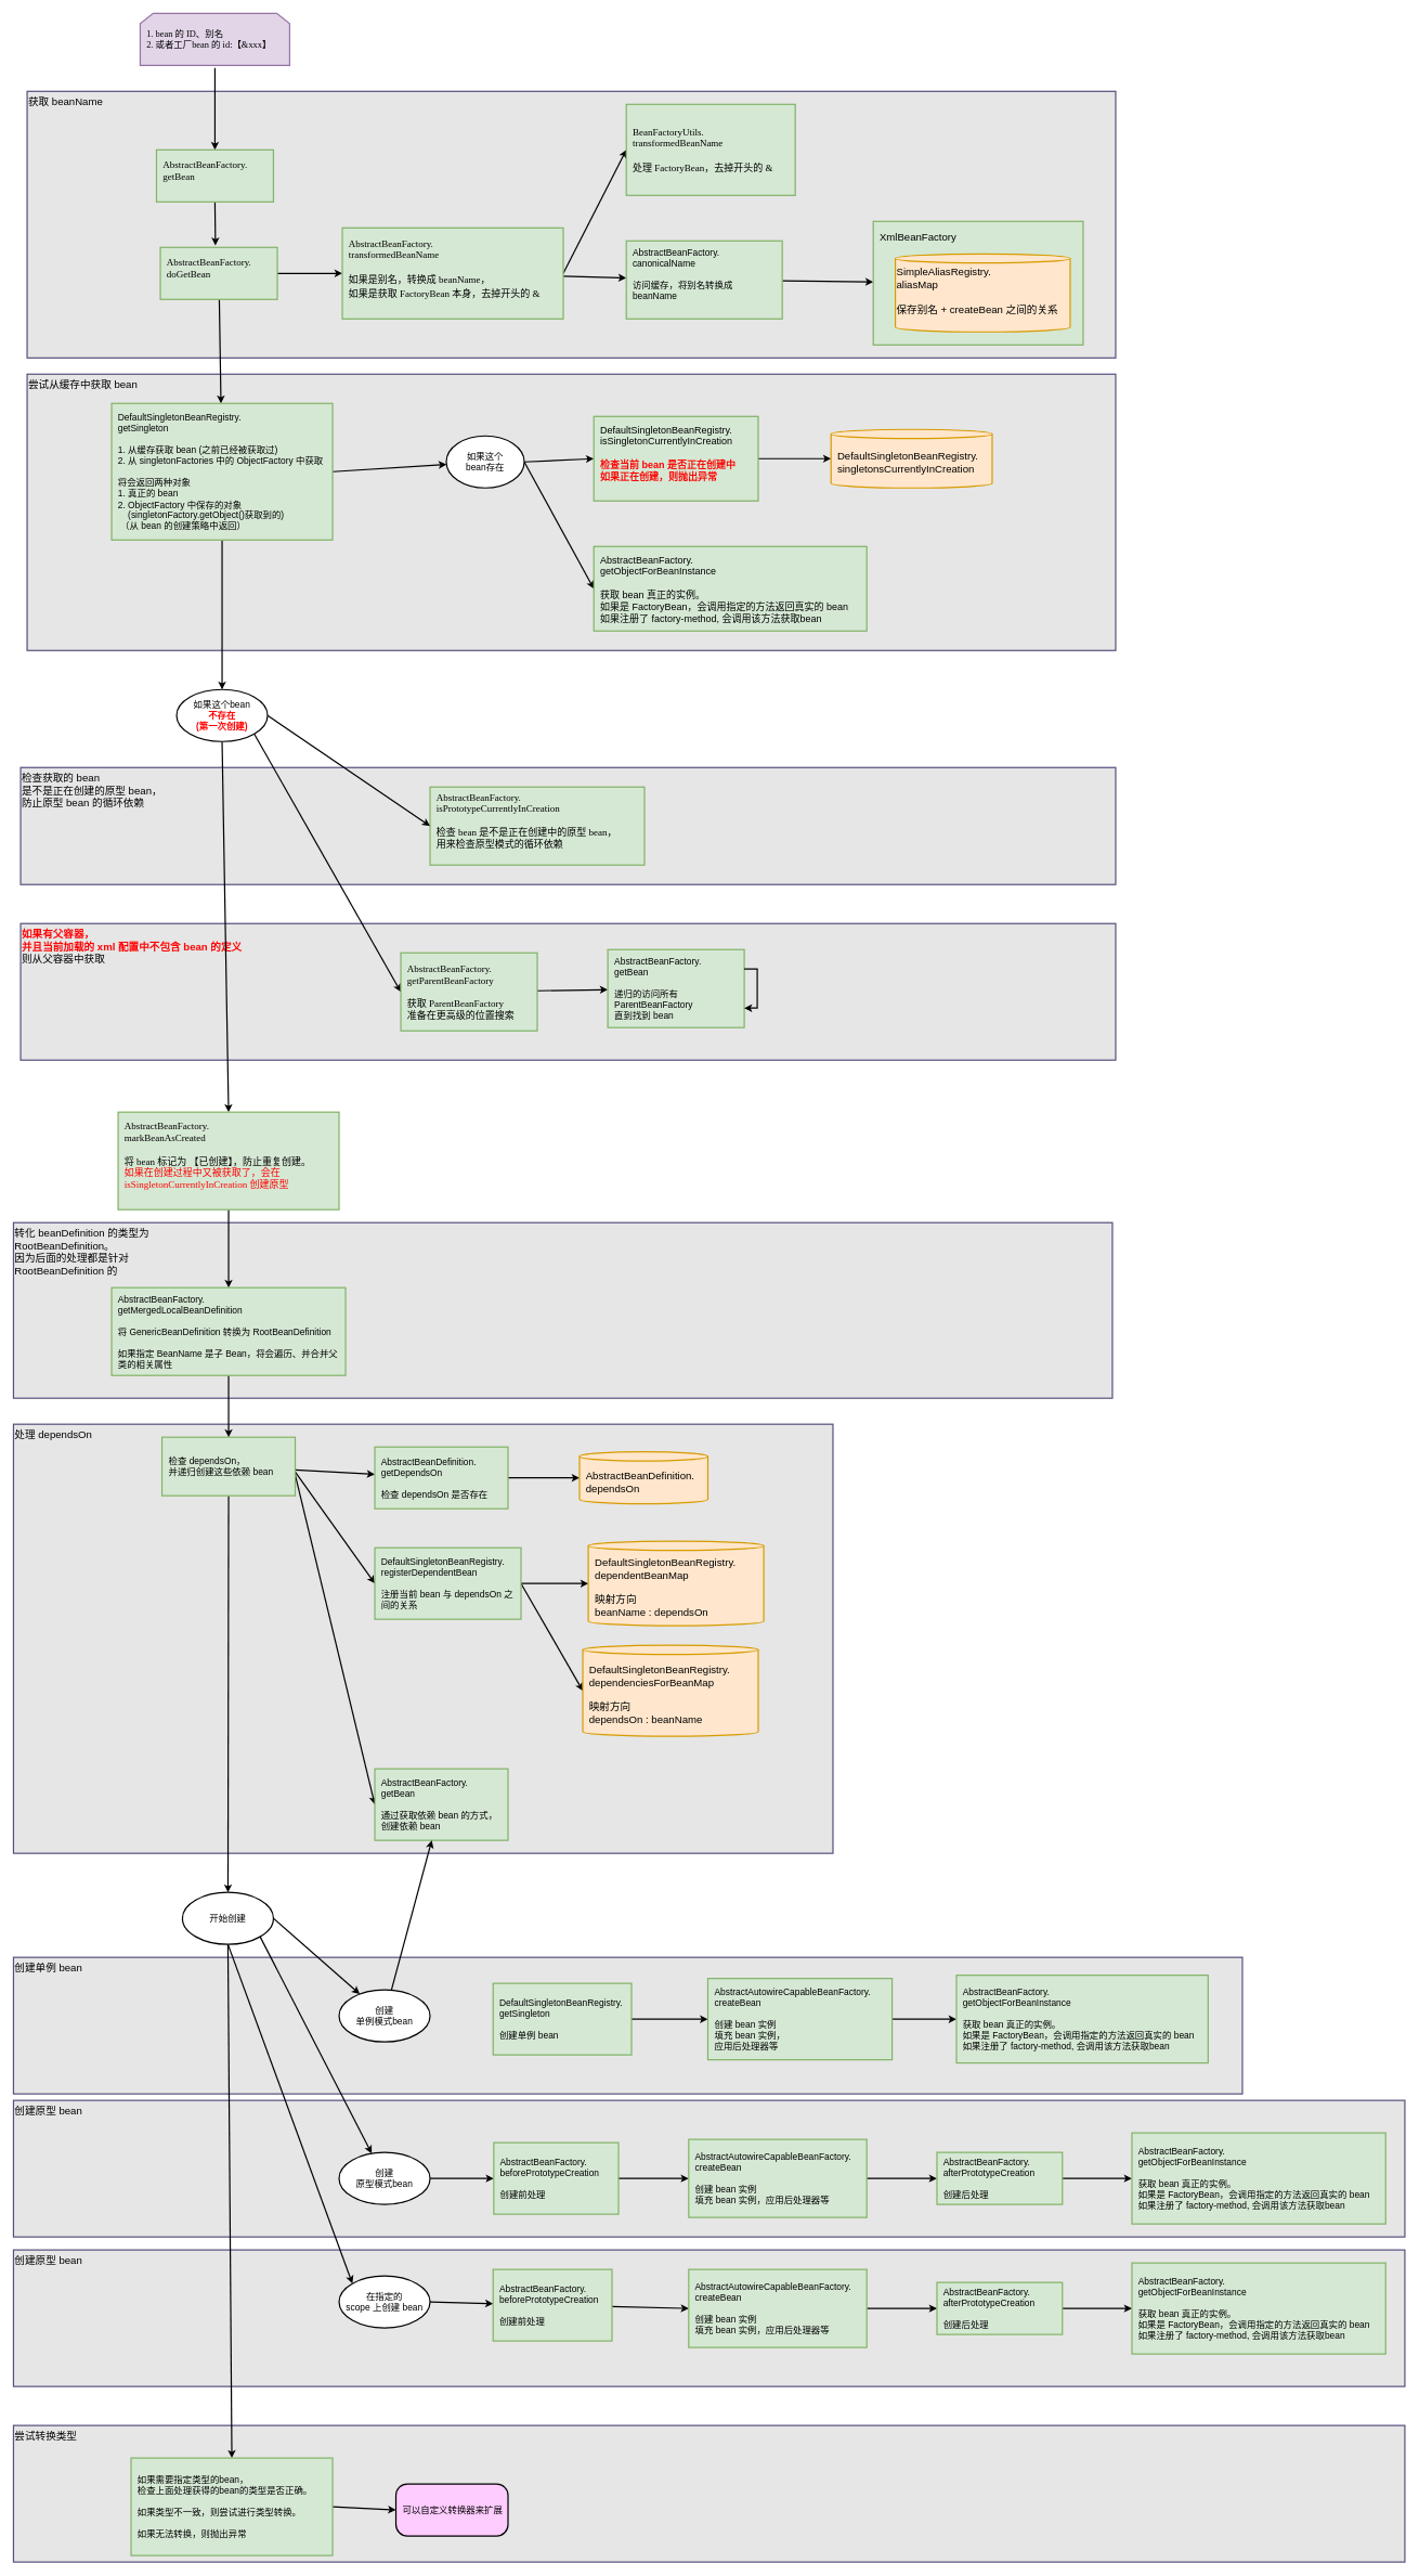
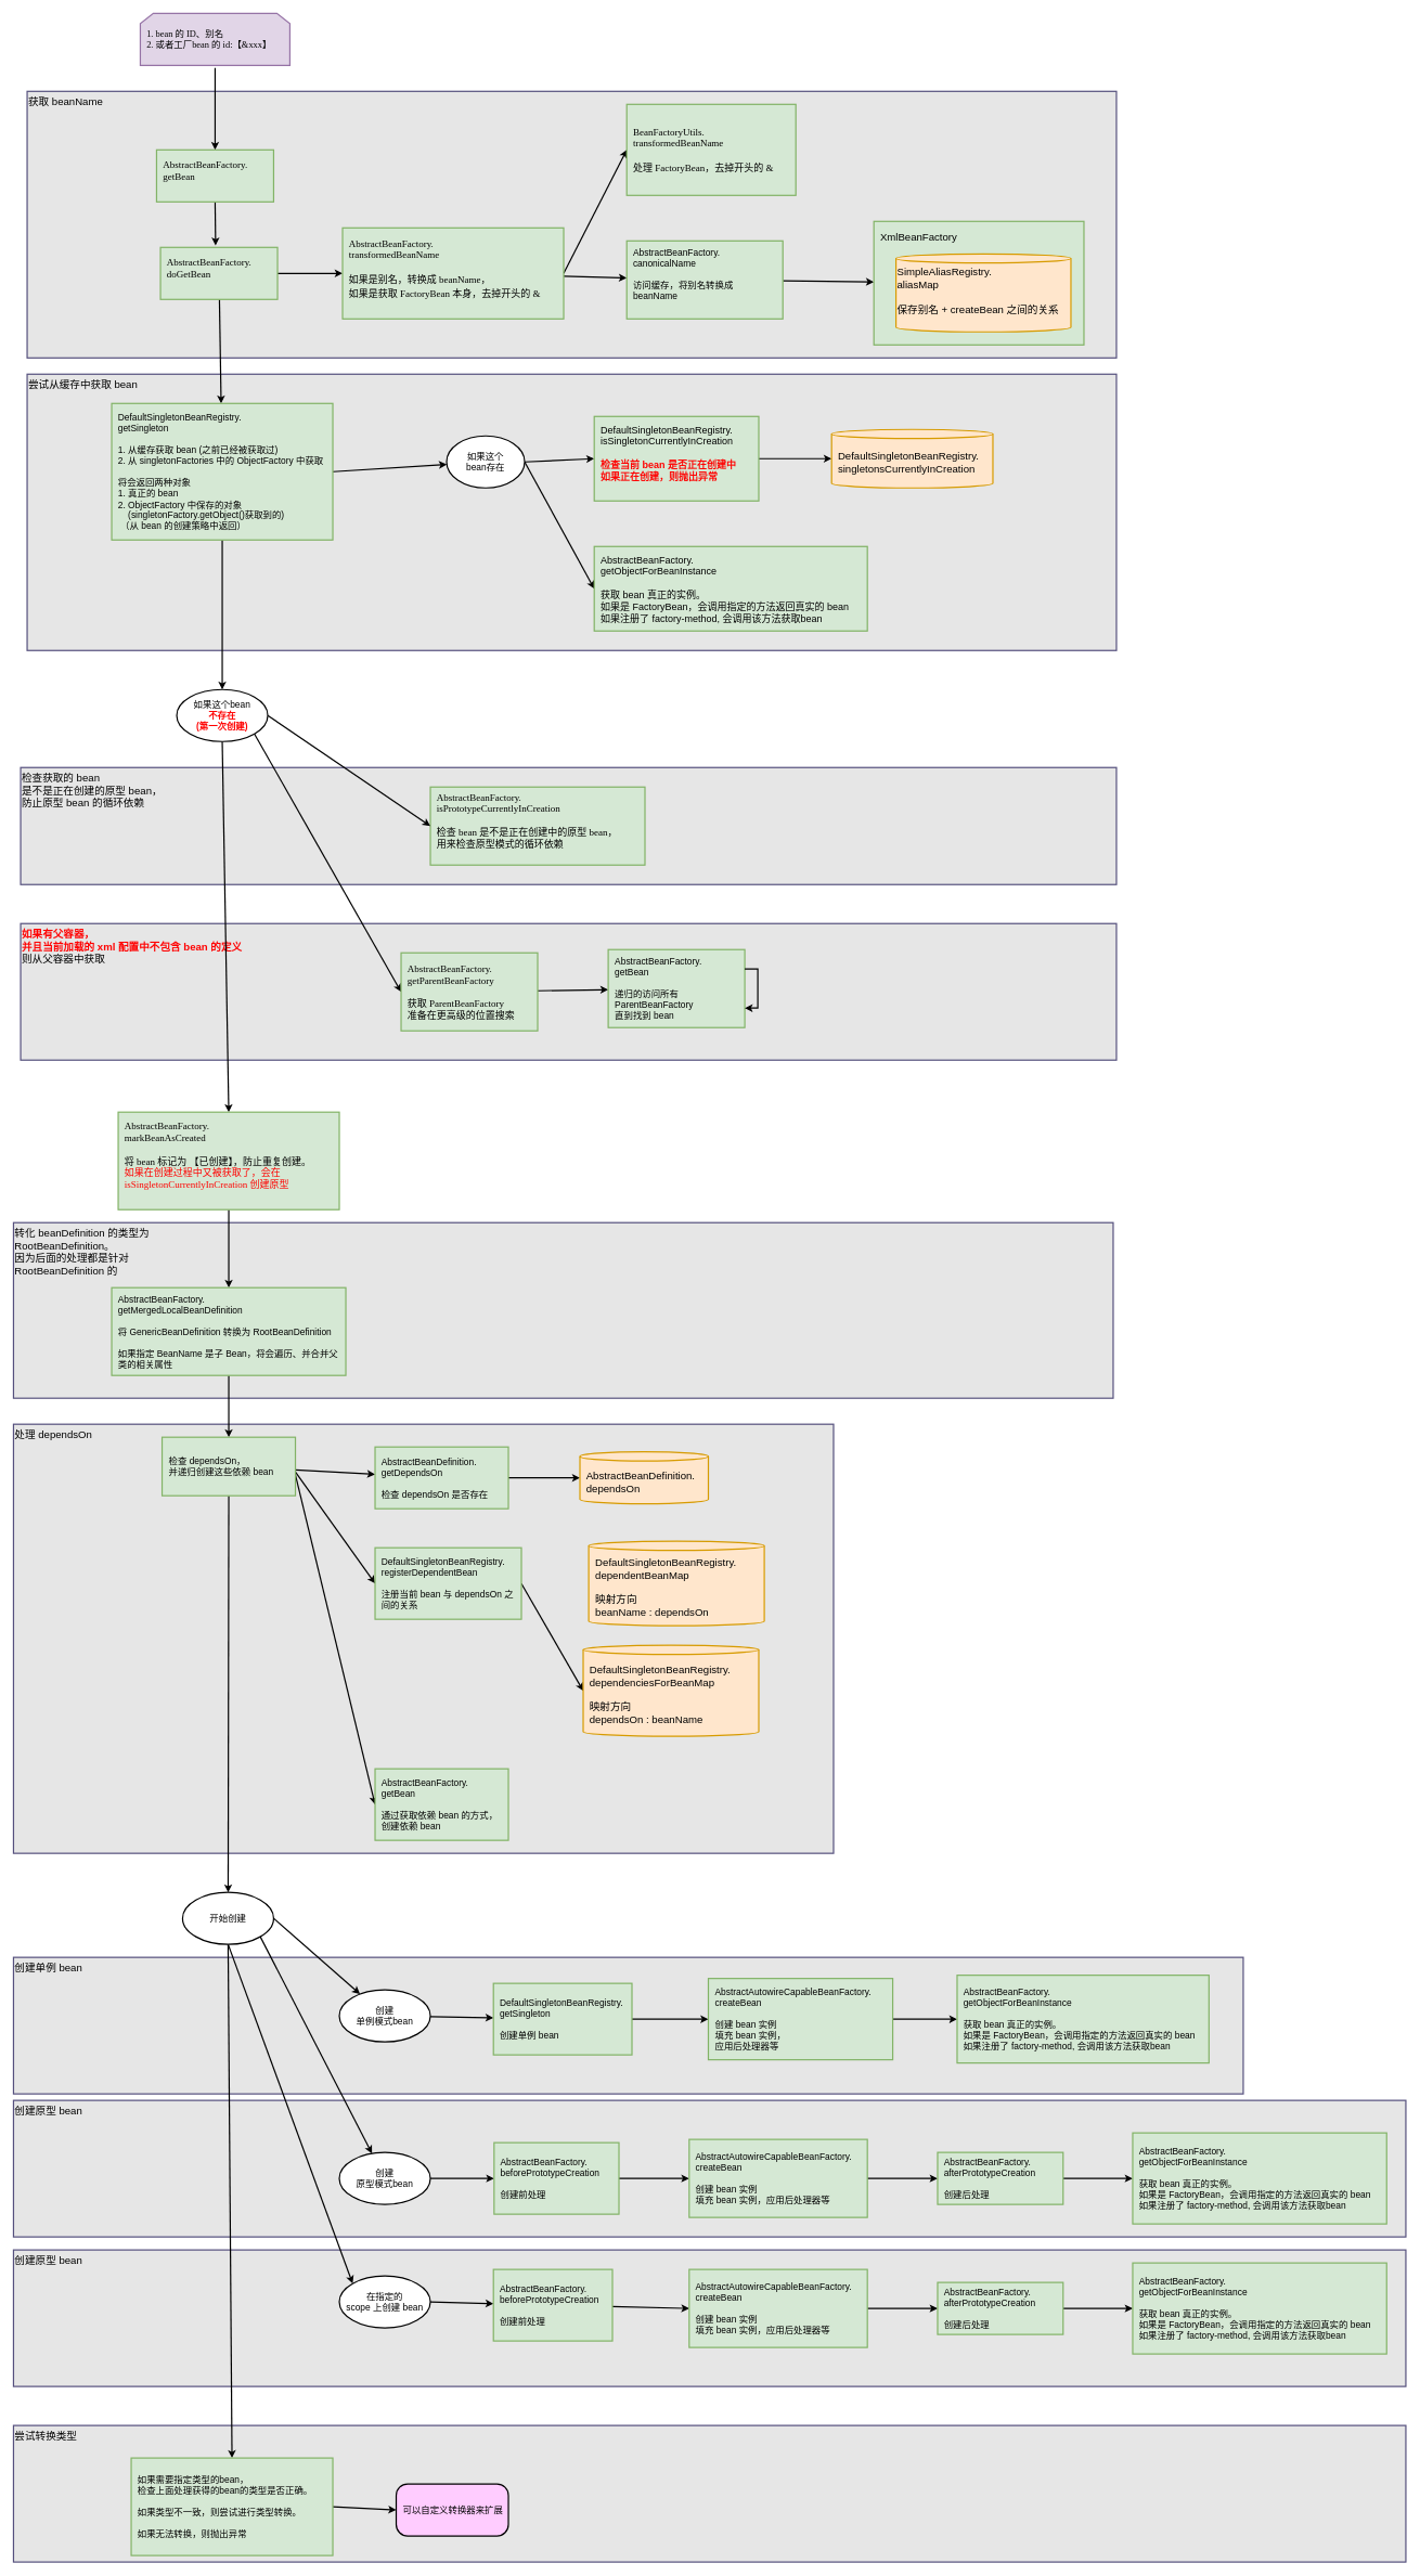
- <mxCell id="58" style="edgeStyle=none;rounded=0;jumpSize=6;orthogonalLoop=1;jettySize=auto;html=1;exitX=1;exitY=0.5;exitDx=0;exitDy=0;entryX=0;entryY=0.5;entryDx=0;entryDy=0;entryPerimeter=0;fontSize=14;strokeWidth=2;" edge="1" parent="1" source="60" target="62"><mxGeometry relative="1" as="geometry" /></mxCell>
- <mxCell id="70" style="edgeStyle=none;rounded=0;jumpSize=6;orthogonalLoop=1;jettySize=auto;html=1;fontSize=14;strokeWidth=2;" edge="1" parent="1" source="71" target="61"><mxGeometry relative="1" as="geometry" /></mxCell>
+ <mxCell id="70" style="edgeStyle=none;rounded=0;jumpSize=6;orthogonalLoop=1;jettySize=auto;html=1;fontSize=14;strokeWidth=2;" edge="1" parent="1" source="71" target="73"><mxGeometry relative="1" as="geometry" /></mxCell>
